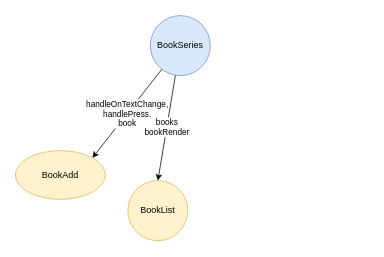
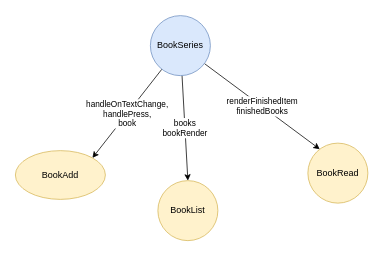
+ <mxCell id="4" value="renderFinishedItem&#10;finishedBooks" style="edgeStyle=none;rounded=0;orthogonalLoop=1;jettySize=auto;html=1;entryX=0.198;entryY=0.101;entryDx=0;entryDy=0;entryPerimeter=0;" edge="1" parent="1" source="5" target="8"><mxGeometry relative="1" as="geometry" /></mxCell>
+ <mxCell id="8" value="BookRead" style="ellipse;whiteSpace=wrap;html=1;aspect=fixed;fillColor=#fff2cc;strokeColor=#d6b656;" vertex="1" parent="1"><mxGeometry x="410" y="190" width="80" height="80" as="geometry" /></mxCell>
- <mxCell id="7" value="BookList" style="ellipse;whiteSpace=wrap;html=1;aspect=fixed;fillColor=#fff2cc;strokeColor=#d6b656;" vertex="1" parent="1"><mxGeometry x="170" y="240" width="80" height="80" as="geometry" /></mxCell>
+ <mxCell id="7" value="BookList" style="ellipse;whiteSpace=wrap;html=1;aspect=fixed;fillColor=#fff2cc;strokeColor=#d6b656;" vertex="1" parent="1"><mxGeometry x="210" y="240" width="80" height="80" as="geometry" /></mxCell>
